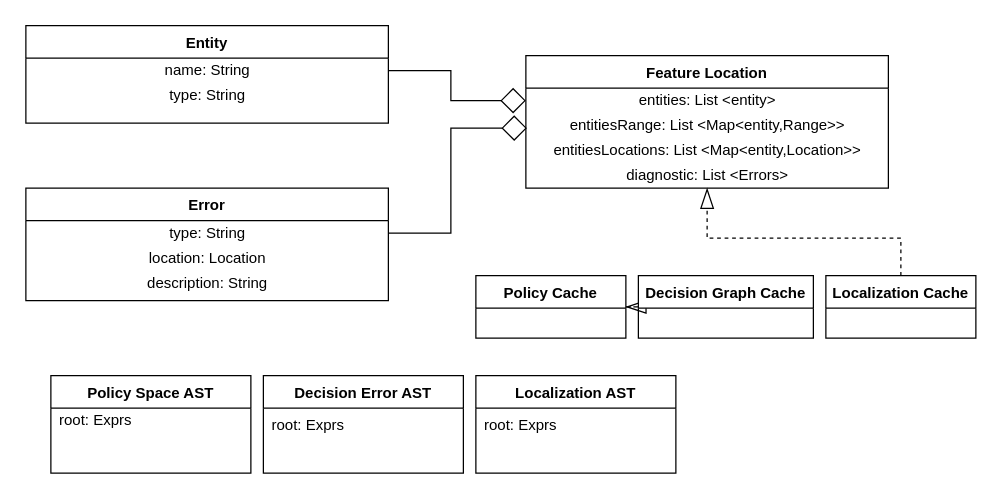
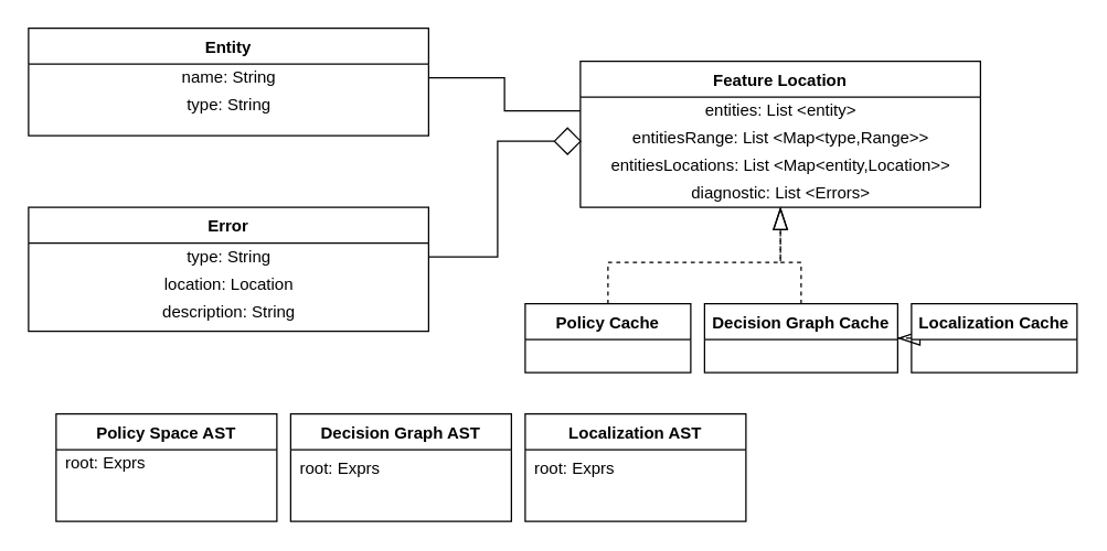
- <mxCell id="20" style="edgeStyle=orthogonalEdgeStyle;rounded=0;orthogonalLoop=1;jettySize=auto;html=1;entryX=0;entryY=0.5;entryDx=0;entryDy=0;entryPerimeter=0;endArrow=diamond;endFill=0;sourcePerimeterSpacing=0;targetPerimeterSpacing=0;strokeWidth=1;endSize=18;" parent="1" source="18" target="7" edge="1"><mxGeometry relative="1" as="geometry" /></mxCell>
+ <mxCell id="20" style="edgeStyle=orthogonalEdgeStyle;rounded=0;orthogonalLoop=1;jettySize=auto;html=1;entryX=0;entryY=0.5;entryDx=0;entryDy=0;entryPerimeter=0;endArrow=none;endFill=0;sourcePerimeterSpacing=0;targetPerimeterSpacing=0;strokeWidth=1;endSize=18;" parent="1" source="18" target="7" edge="1"><mxGeometry relative="1" as="geometry" /></mxCell>
- <mxCell id="8" value="entitiesRange: List &amp;lt;Map&amp;lt;entity,Range&amp;gt;&amp;gt;" style="text;html=1;align=center;verticalAlign=middle;resizable=0;points=[];autosize=1;fontSize=12;" parent="6" vertex="1"><mxGeometry y="46" width="290" height="20" as="geometry" /></mxCell>
+ <mxCell id="8" value="entitiesRange: List &amp;lt;Map&amp;lt;type,Range&amp;gt;&amp;gt;" style="text;html=1;align=center;verticalAlign=middle;resizable=0;points=[];autosize=1;fontSize=12;" parent="6" vertex="1"><mxGeometry y="46" width="290" height="20" as="geometry" /></mxCell>
+ <mxCell id="26" style="edgeStyle=orthogonalEdgeStyle;rounded=0;jumpSize=6;orthogonalLoop=1;jettySize=auto;html=1;sourcePerimeterSpacing=0;endArrow=blockThin;endFill=0;endSize=14;targetPerimeterSpacing=0;strokeWidth=1;dashed=1;" parent="1" source="27" target="6" edge="1"><mxGeometry relative="1" as="geometry" /></mxCell>
- <mxCell id="22" style="edgeStyle=orthogonalEdgeStyle;rounded=0;jumpSize=6;orthogonalLoop=1;jettySize=auto;html=1;sourcePerimeterSpacing=0;endArrow=blockThin;endFill=0;endSize=14;targetPerimeterSpacing=0;strokeWidth=1;dashed=1;" parent="1" source="23" target="6" edge="1"><mxGeometry relative="1" as="geometry" /></mxCell>
+ <mxCell id="22" style="edgeStyle=orthogonalEdgeStyle;rounded=0;jumpSize=6;orthogonalLoop=1;jettySize=auto;html=1;sourcePerimeterSpacing=0;endArrow=blockThin;endFill=0;endSize=14;targetPerimeterSpacing=0;strokeWidth=1;dashed=1;" parent="1" source="23" target="25" edge="1"><mxGeometry relative="1" as="geometry" /></mxCell>
- <mxCell id="24" style="edgeStyle=orthogonalEdgeStyle;rounded=0;jumpSize=6;orthogonalLoop=1;jettySize=auto;html=1;sourcePerimeterSpacing=0;endArrow=blockThin;endFill=0;endSize=14;targetPerimeterSpacing=0;strokeWidth=1;dashed=1;" parent="1" source="25" target="27" edge="1"><mxGeometry relative="1" as="geometry" /></mxCell>
+ <mxCell id="24" style="edgeStyle=orthogonalEdgeStyle;rounded=0;jumpSize=6;orthogonalLoop=1;jettySize=auto;html=1;sourcePerimeterSpacing=0;endArrow=blockThin;endFill=0;endSize=14;targetPerimeterSpacing=0;strokeWidth=1;dashed=1;" parent="1" source="25" target="6" edge="1"><mxGeometry relative="1" as="geometry" /></mxCell>
- <mxCell id="2" value="Decision Error AST" style="swimlane;fontStyle=1;childLayout=stackLayout;horizontal=1;startSize=26;horizontalStack=0;resizeParent=1;resizeLast=0;collapsible=1;marginBottom=0;rounded=0;shadow=0;strokeWidth=1;" parent="1" vertex="1"><mxGeometry x="210" y="300" width="160" height="78" as="geometry"><mxRectangle x="20" y="80" width="160" height="26" as="alternateBounds" /></mxGeometry></mxCell>
+ <mxCell id="2" value="Decision Graph AST" style="swimlane;fontStyle=1;childLayout=stackLayout;horizontal=1;startSize=26;horizontalStack=0;resizeParent=1;resizeLast=0;collapsible=1;marginBottom=0;rounded=0;shadow=0;strokeWidth=1;" parent="1" vertex="1"><mxGeometry x="210" y="300" width="160" height="78" as="geometry"><mxRectangle x="20" y="80" width="160" height="26" as="alternateBounds" /></mxGeometry></mxCell>
